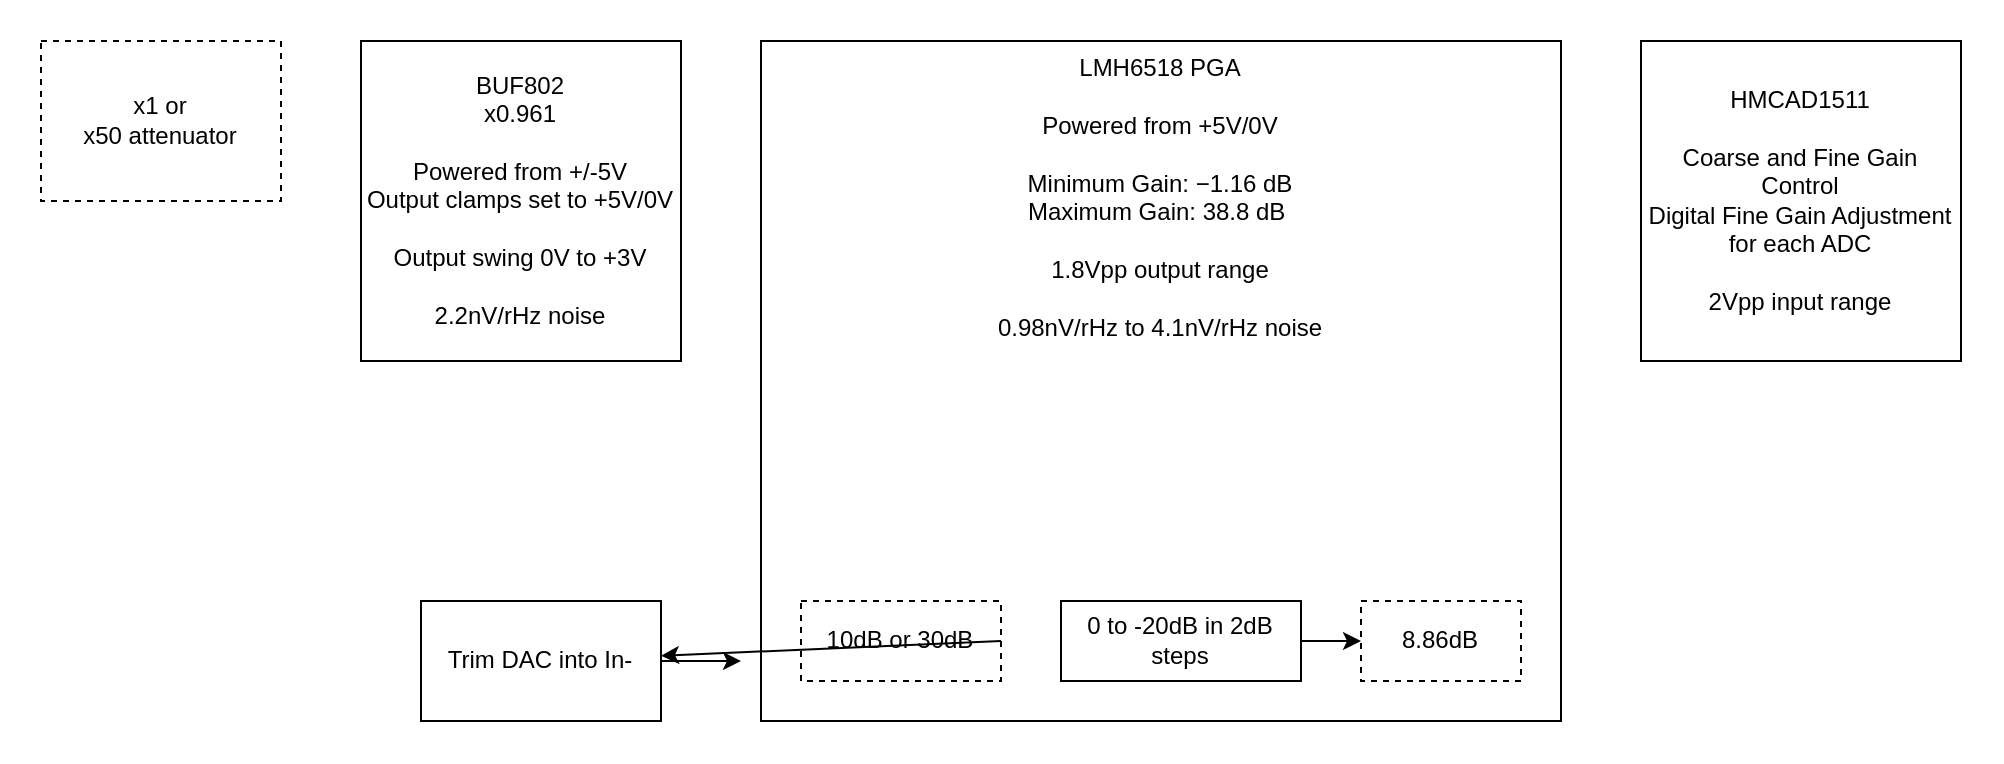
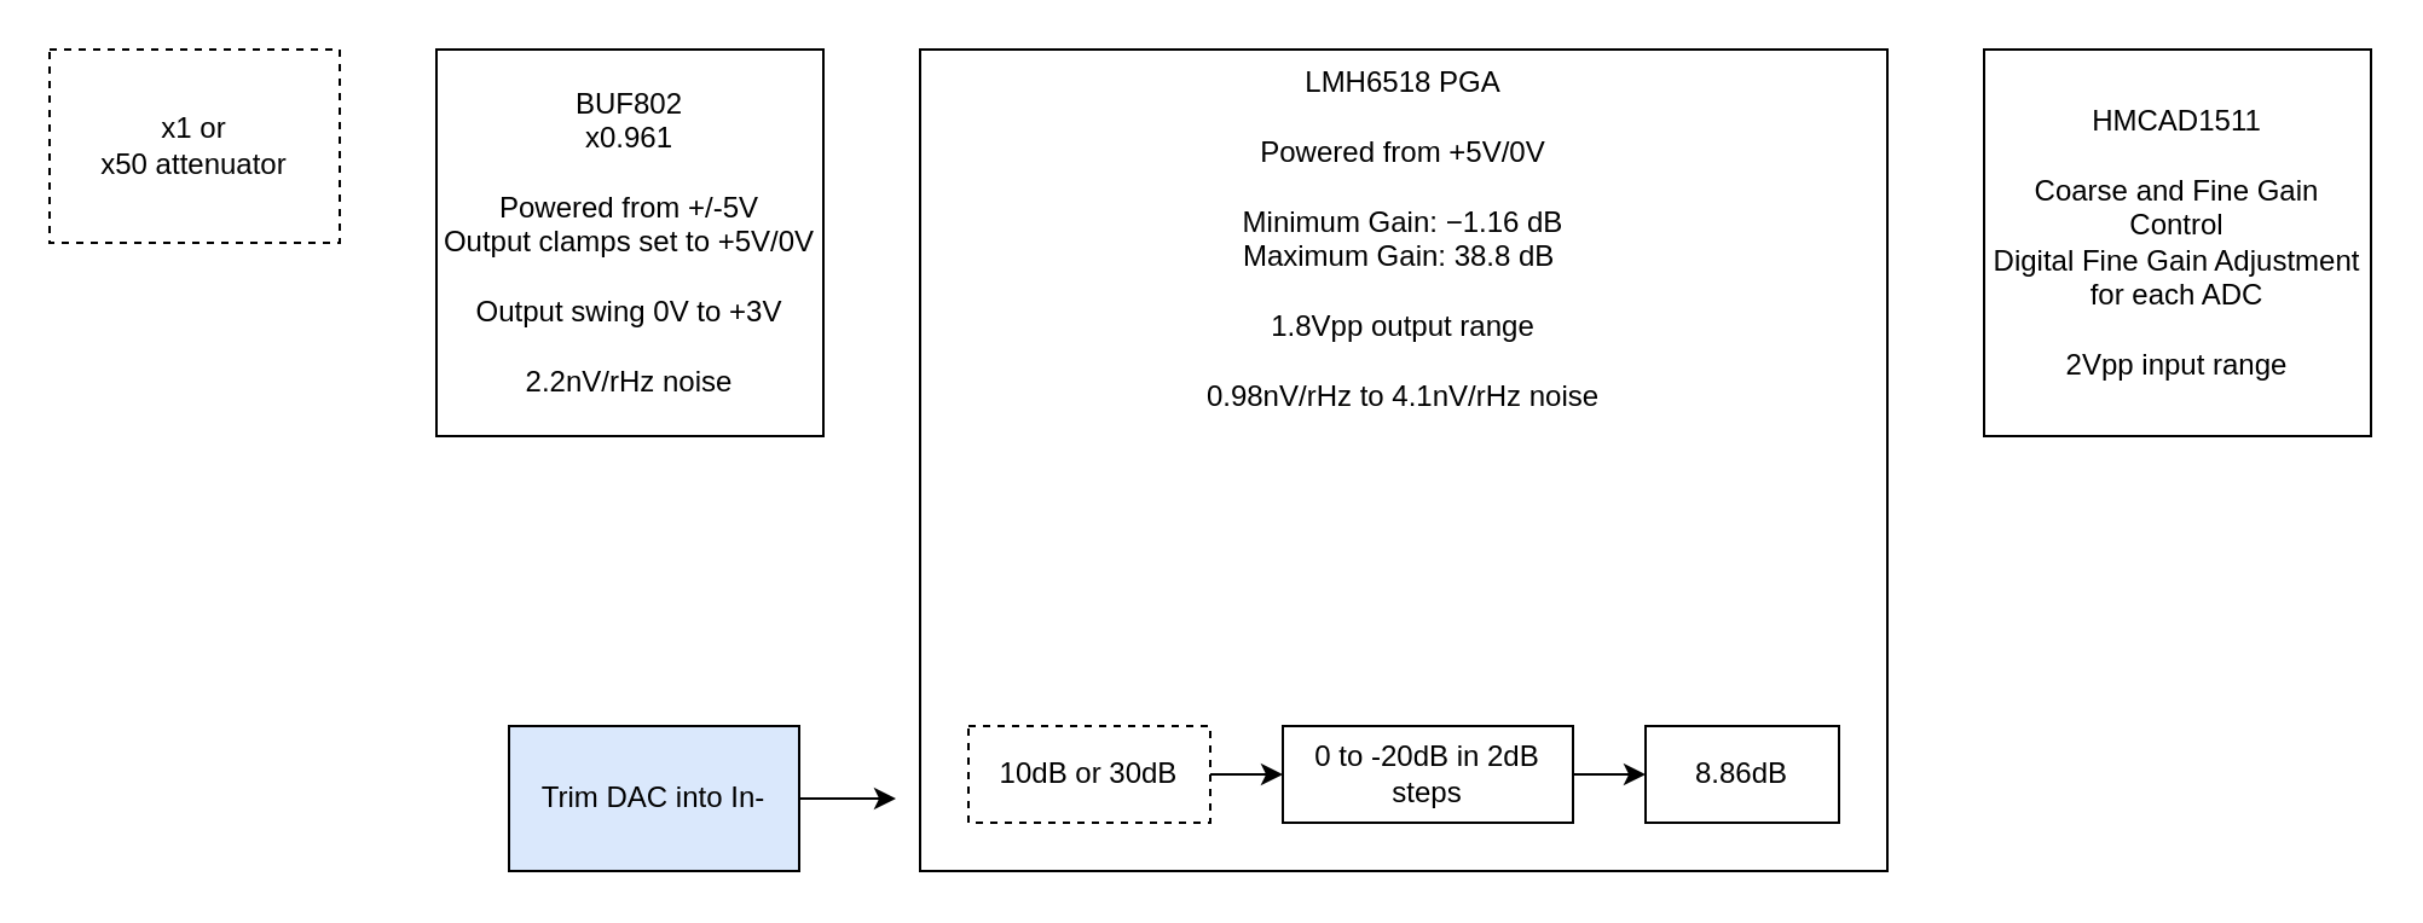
- <mxCell id="8" value="8.86dB" style="rounded=0;whiteSpace=wrap;html=1;dashed=1;" parent="1" vertex="1"><mxGeometry x="680" y="300" width="80" height="40" as="geometry" /></mxCell>
+ <mxCell id="8" value="8.86dB" style="rounded=0;whiteSpace=wrap;html=1;" parent="1" vertex="1"><mxGeometry x="680" y="300" width="80" height="40" as="geometry" /></mxCell>
- <mxCell id="9" value="" style="endArrow=classic;html=1;rounded=0;exitX=1;exitY=0.5;exitDx=0;exitDy=0;" parent="1" source="6" target="11" edge="1"><mxGeometry width="50" height="50" relative="1" as="geometry"><mxPoint x="530" y="330" as="sourcePoint" /><mxPoint x="580" y="280" as="targetPoint" /></mxGeometry></mxCell>
+ <mxCell id="9" value="" style="endArrow=classic;html=1;rounded=0;exitX=1;exitY=0.5;exitDx=0;exitDy=0;" parent="1" source="6" target="7" edge="1"><mxGeometry width="50" height="50" relative="1" as="geometry"><mxPoint x="530" y="330" as="sourcePoint" /><mxPoint x="580" y="280" as="targetPoint" /></mxGeometry></mxCell>
- <mxCell id="11" value="Trim DAC into In-" style="rounded=0;whiteSpace=wrap;html=1;" parent="1" vertex="1"><mxGeometry x="210" y="300" width="120" height="60" as="geometry" /></mxCell>
+ <mxCell id="11" value="Trim DAC into In-" style="rounded=0;whiteSpace=wrap;html=1;fillColor=#dae8fc;" parent="1" vertex="1"><mxGeometry x="210" y="300" width="120" height="60" as="geometry" /></mxCell>
